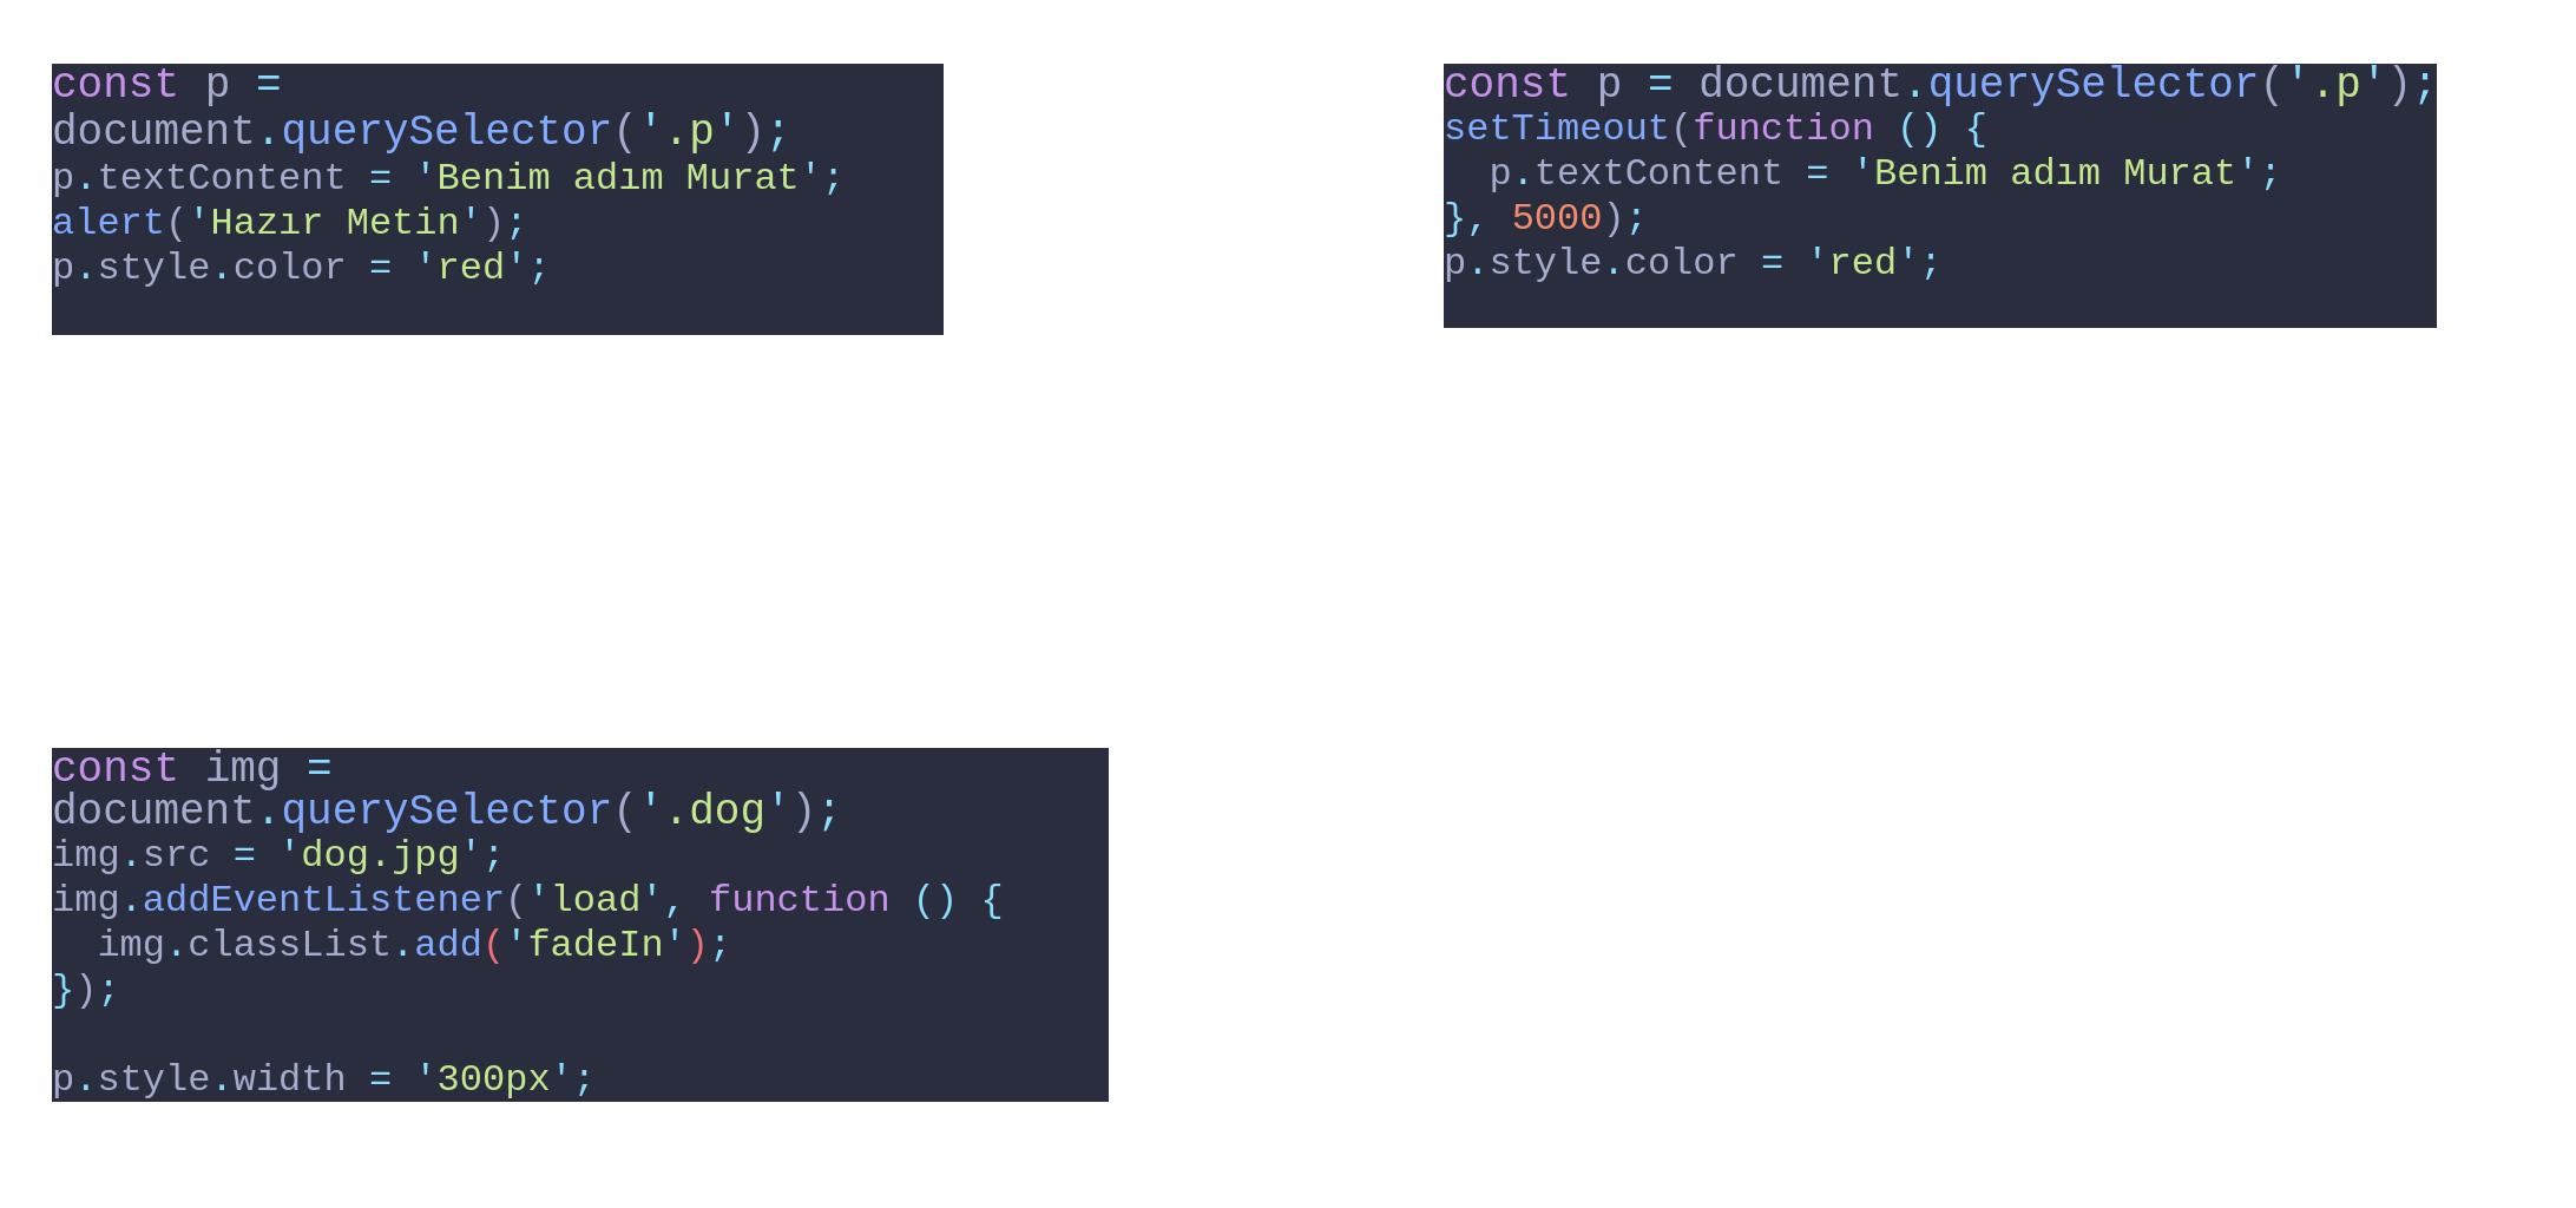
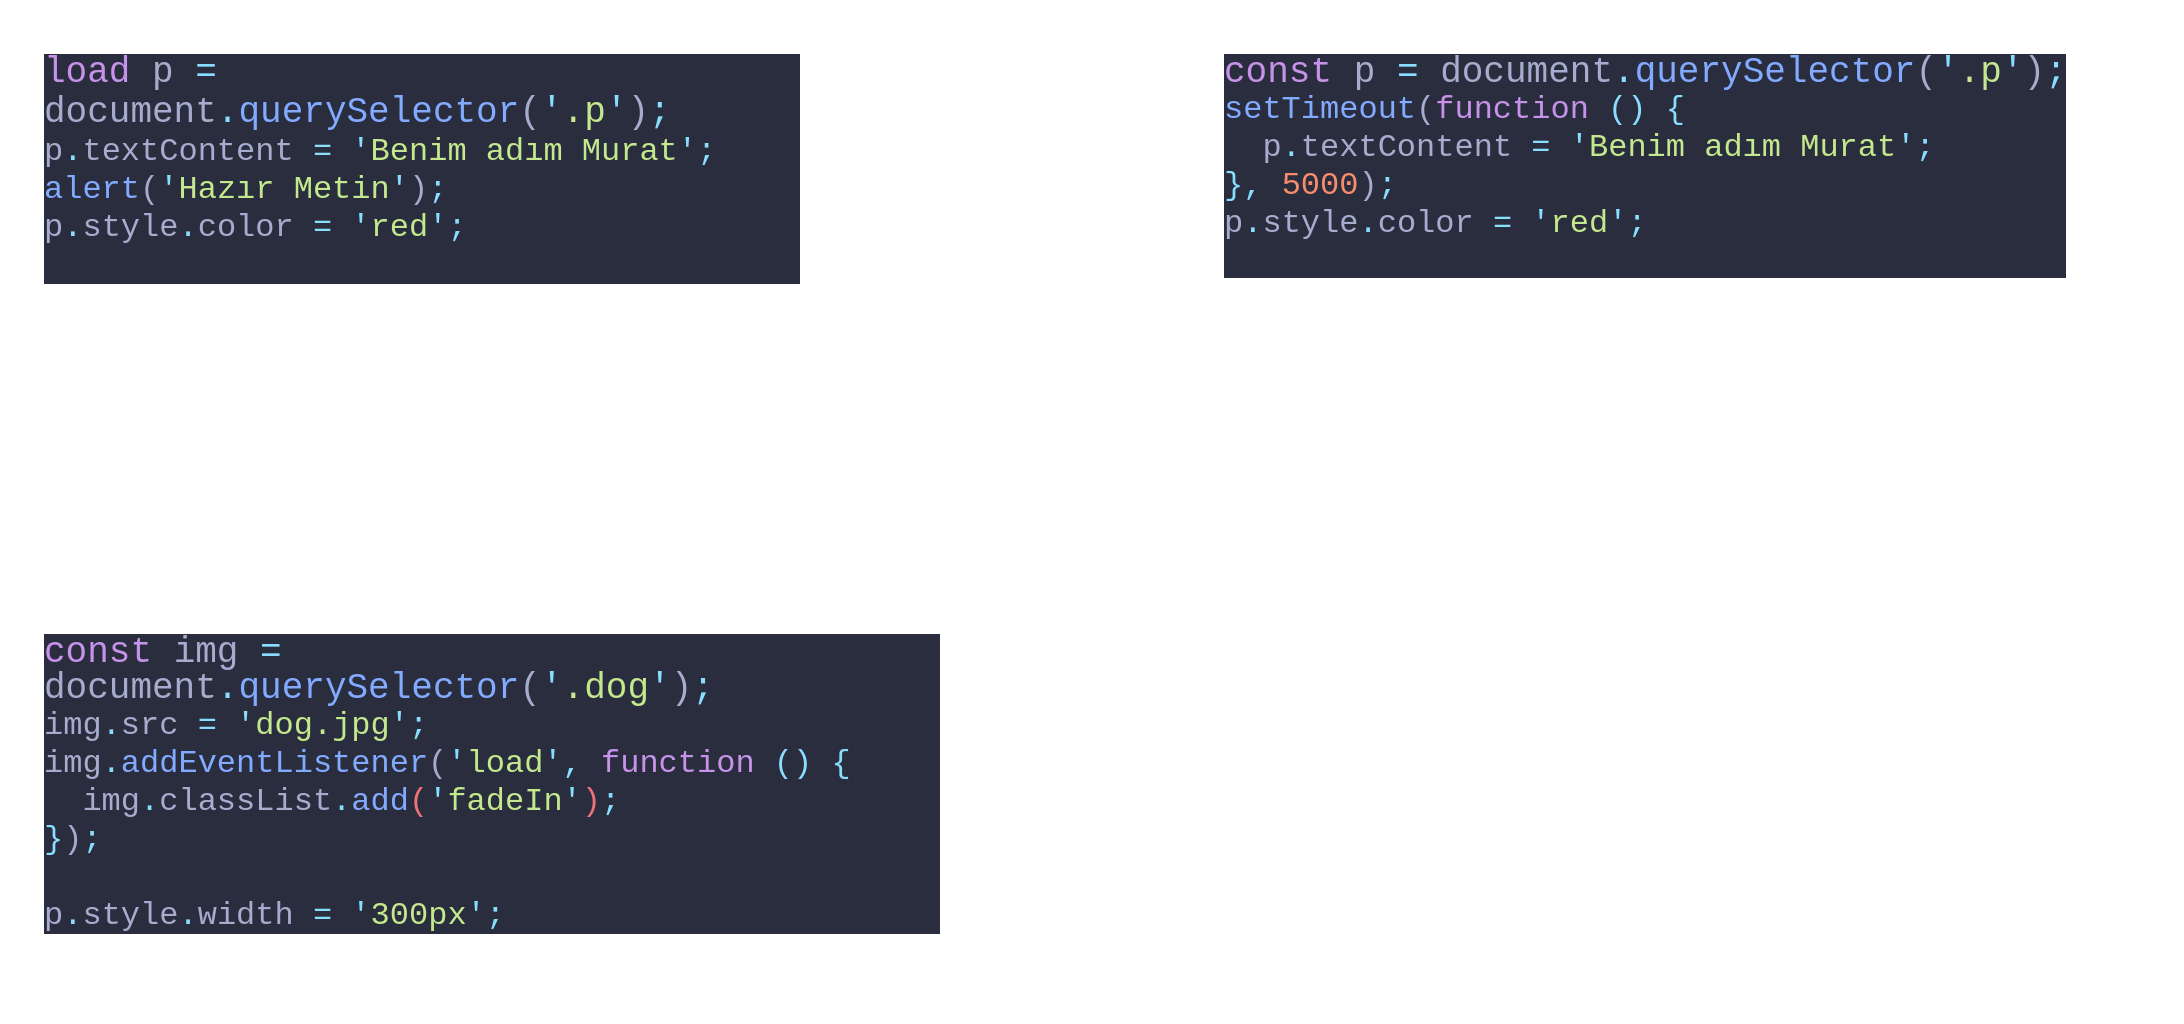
- <mxCell id="2" value="&lt;div style=&quot;color: rgb(166 , 172 , 205) ; background-color: rgb(41 , 45 , 62) ; font-family: &amp;#34;consolas&amp;#34; , &amp;#34;courier new&amp;#34; , monospace ; font-weight: normal ; line-height: 18px&quot;&gt;&lt;div&gt;&lt;font style=&quot;font-size: 18px&quot;&gt;&lt;span style=&quot;color: rgb(199 , 146 , 234)&quot;&gt;const&lt;/span&gt;&lt;span style=&quot;color: rgb(166 , 172 , 205)&quot;&gt; &lt;/span&gt;&lt;span style=&quot;color: rgb(166 , 172 , 205)&quot;&gt;p&lt;/span&gt;&lt;span style=&quot;color: rgb(166 , 172 , 205)&quot;&gt; &lt;/span&gt;&lt;span style=&quot;color: rgb(137 , 221 , 255)&quot;&gt;=&lt;/span&gt;&lt;span style=&quot;color: rgb(166 , 172 , 205)&quot;&gt; &lt;/span&gt;&lt;span style=&quot;color: rgb(166 , 172 , 205)&quot;&gt;document&lt;/span&gt;&lt;span style=&quot;color: rgb(137 , 221 , 255)&quot;&gt;.&lt;/span&gt;&lt;span style=&quot;color: rgb(130 , 170 , 255)&quot;&gt;querySelector&lt;/span&gt;&lt;span style=&quot;color: rgb(166 , 172 , 205)&quot;&gt;(&lt;/span&gt;&lt;span style=&quot;color: rgb(137 , 221 , 255)&quot;&gt;'&lt;/span&gt;&lt;span style=&quot;color: rgb(195 , 232 , 141)&quot;&gt;.p&lt;/span&gt;&lt;span style=&quot;color: rgb(137 , 221 , 255)&quot;&gt;'&lt;/span&gt;&lt;span style=&quot;color: rgb(166 , 172 , 205)&quot;&gt;)&lt;/span&gt;&lt;span style=&quot;color: rgb(137 , 221 , 255)&quot;&gt;;&lt;/span&gt;&lt;/font&gt;&lt;/div&gt;&lt;div&gt;&lt;font size=&quot;3&quot;&gt;&lt;span style=&quot;color: #a6accd&quot;&gt;p&lt;/span&gt;&lt;span style=&quot;color: #89ddff&quot;&gt;.&lt;/span&gt;&lt;span style=&quot;color: #a6accd&quot;&gt;textContent&lt;/span&gt;&lt;span style=&quot;color: #a6accd&quot;&gt; &lt;/span&gt;&lt;span style=&quot;color: #89ddff&quot;&gt;=&lt;/span&gt;&lt;span style=&quot;color: #a6accd&quot;&gt; &lt;/span&gt;&lt;span style=&quot;color: #89ddff&quot;&gt;'&lt;/span&gt;&lt;span style=&quot;color: #c3e88d&quot;&gt;Benim adım Murat&lt;/span&gt;&lt;span style=&quot;color: #89ddff&quot;&gt;'&lt;/span&gt;&lt;span style=&quot;color: #89ddff&quot;&gt;;&lt;/span&gt;&lt;/font&gt;&lt;/div&gt;&lt;div&gt;&lt;font size=&quot;3&quot;&gt;&lt;span style=&quot;color: #82aaff&quot;&gt;alert&lt;/span&gt;&lt;span style=&quot;color: #a6accd&quot;&gt;(&lt;/span&gt;&lt;span style=&quot;color: #89ddff&quot;&gt;'&lt;/span&gt;&lt;span style=&quot;color: #c3e88d&quot;&gt;Hazır Metin&lt;/span&gt;&lt;span style=&quot;color: #89ddff&quot;&gt;'&lt;/span&gt;&lt;span style=&quot;color: #a6accd&quot;&gt;)&lt;/span&gt;&lt;span style=&quot;color: #89ddff&quot;&gt;;&lt;/span&gt;&lt;/font&gt;&lt;/div&gt;&lt;div&gt;&lt;font size=&quot;3&quot;&gt;&lt;span style=&quot;color: #a6accd&quot;&gt;p&lt;/span&gt;&lt;span style=&quot;color: #89ddff&quot;&gt;.&lt;/span&gt;&lt;span style=&quot;color: #a6accd&quot;&gt;style&lt;/span&gt;&lt;span style=&quot;color: #89ddff&quot;&gt;.&lt;/span&gt;&lt;span style=&quot;color: #a6accd&quot;&gt;color &lt;/span&gt;&lt;span style=&quot;color: #89ddff&quot;&gt;=&lt;/span&gt;&lt;span style=&quot;color: #a6accd&quot;&gt; &lt;/span&gt;&lt;span style=&quot;color: #89ddff&quot;&gt;'&lt;/span&gt;&lt;span style=&quot;color: #c3e88d&quot;&gt;red&lt;/span&gt;&lt;span style=&quot;color: #89ddff&quot;&gt;'&lt;/span&gt;&lt;span style=&quot;color: #89ddff&quot;&gt;;&lt;/span&gt;&lt;/font&gt;&lt;/div&gt;&lt;br&gt;&lt;/div&gt;" style="text;whiteSpace=wrap;html=1;" vertex="1" parent="1"><mxGeometry x="20" y="20" width="380" height="160" as="geometry" /></mxCell>
+ <mxCell id="2" value="&lt;div style=&quot;color: rgb(166 , 172 , 205) ; background-color: rgb(41 , 45 , 62) ; font-family: &amp;#34;consolas&amp;#34; , &amp;#34;courier new&amp;#34; , monospace ; font-weight: normal ; line-height: 18px&quot;&gt;&lt;div&gt;&lt;font style=&quot;font-size: 18px&quot;&gt;&lt;span style=&quot;color: rgb(199 , 146 , 234)&quot;&gt;load&lt;/span&gt;&lt;span style=&quot;color: rgb(166 , 172 , 205)&quot;&gt; &lt;/span&gt;&lt;span style=&quot;color: rgb(166 , 172 , 205)&quot;&gt;p&lt;/span&gt;&lt;span style=&quot;color: rgb(166 , 172 , 205)&quot;&gt; &lt;/span&gt;&lt;span style=&quot;color: rgb(137 , 221 , 255)&quot;&gt;=&lt;/span&gt;&lt;span style=&quot;color: rgb(166 , 172 , 205)&quot;&gt; &lt;/span&gt;&lt;span style=&quot;color: rgb(166 , 172 , 205)&quot;&gt;document&lt;/span&gt;&lt;span style=&quot;color: rgb(137 , 221 , 255)&quot;&gt;.&lt;/span&gt;&lt;span style=&quot;color: rgb(130 , 170 , 255)&quot;&gt;querySelector&lt;/span&gt;&lt;span style=&quot;color: rgb(166 , 172 , 205)&quot;&gt;(&lt;/span&gt;&lt;span style=&quot;color: rgb(137 , 221 , 255)&quot;&gt;'&lt;/span&gt;&lt;span style=&quot;color: rgb(195 , 232 , 141)&quot;&gt;.p&lt;/span&gt;&lt;span style=&quot;color: rgb(137 , 221 , 255)&quot;&gt;'&lt;/span&gt;&lt;span style=&quot;color: rgb(166 , 172 , 205)&quot;&gt;)&lt;/span&gt;&lt;span style=&quot;color: rgb(137 , 221 , 255)&quot;&gt;;&lt;/span&gt;&lt;/font&gt;&lt;/div&gt;&lt;div&gt;&lt;font size=&quot;3&quot;&gt;&lt;span style=&quot;color: #a6accd&quot;&gt;p&lt;/span&gt;&lt;span style=&quot;color: #89ddff&quot;&gt;.&lt;/span&gt;&lt;span style=&quot;color: #a6accd&quot;&gt;textContent&lt;/span&gt;&lt;span style=&quot;color: #a6accd&quot;&gt; &lt;/span&gt;&lt;span style=&quot;color: #89ddff&quot;&gt;=&lt;/span&gt;&lt;span style=&quot;color: #a6accd&quot;&gt; &lt;/span&gt;&lt;span style=&quot;color: #89ddff&quot;&gt;'&lt;/span&gt;&lt;span style=&quot;color: #c3e88d&quot;&gt;Benim adım Murat&lt;/span&gt;&lt;span style=&quot;color: #89ddff&quot;&gt;'&lt;/span&gt;&lt;span style=&quot;color: #89ddff&quot;&gt;;&lt;/span&gt;&lt;/font&gt;&lt;/div&gt;&lt;div&gt;&lt;font size=&quot;3&quot;&gt;&lt;span style=&quot;color: #82aaff&quot;&gt;alert&lt;/span&gt;&lt;span style=&quot;color: #a6accd&quot;&gt;(&lt;/span&gt;&lt;span style=&quot;color: #89ddff&quot;&gt;'&lt;/span&gt;&lt;span style=&quot;color: #c3e88d&quot;&gt;Hazır Metin&lt;/span&gt;&lt;span style=&quot;color: #89ddff&quot;&gt;'&lt;/span&gt;&lt;span style=&quot;color: #a6accd&quot;&gt;)&lt;/span&gt;&lt;span style=&quot;color: #89ddff&quot;&gt;;&lt;/span&gt;&lt;/font&gt;&lt;/div&gt;&lt;div&gt;&lt;font size=&quot;3&quot;&gt;&lt;span style=&quot;color: #a6accd&quot;&gt;p&lt;/span&gt;&lt;span style=&quot;color: #89ddff&quot;&gt;.&lt;/span&gt;&lt;span style=&quot;color: #a6accd&quot;&gt;style&lt;/span&gt;&lt;span style=&quot;color: #89ddff&quot;&gt;.&lt;/span&gt;&lt;span style=&quot;color: #a6accd&quot;&gt;color &lt;/span&gt;&lt;span style=&quot;color: #89ddff&quot;&gt;=&lt;/span&gt;&lt;span style=&quot;color: #a6accd&quot;&gt; &lt;/span&gt;&lt;span style=&quot;color: #89ddff&quot;&gt;'&lt;/span&gt;&lt;span style=&quot;color: #c3e88d&quot;&gt;red&lt;/span&gt;&lt;span style=&quot;color: #89ddff&quot;&gt;'&lt;/span&gt;&lt;span style=&quot;color: #89ddff&quot;&gt;;&lt;/span&gt;&lt;/font&gt;&lt;/div&gt;&lt;br&gt;&lt;/div&gt;" style="text;whiteSpace=wrap;html=1;" vertex="1" parent="1"><mxGeometry x="20" y="20" width="380" height="160" as="geometry" /></mxCell>
